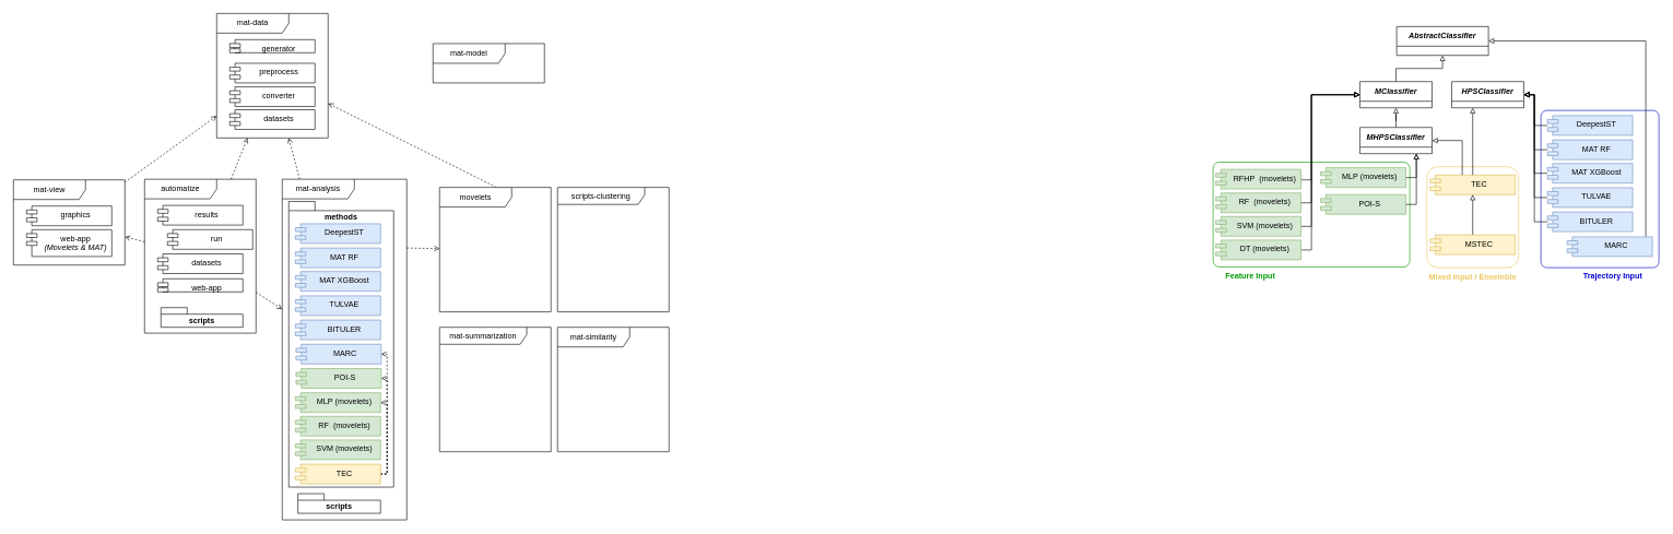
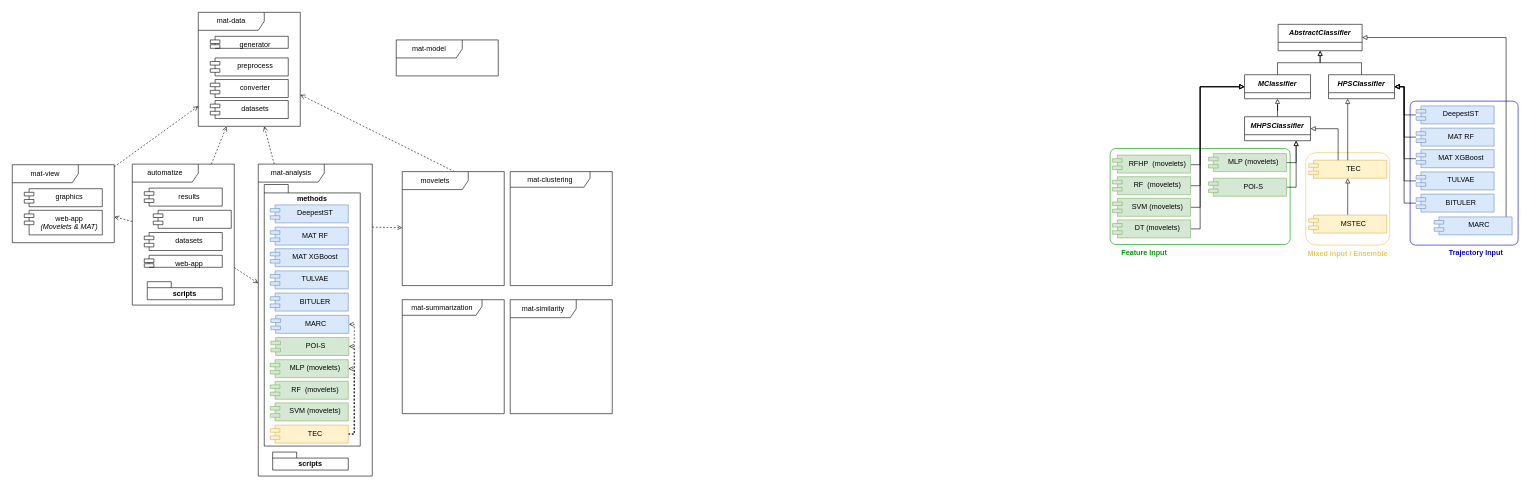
+ <mxCell id="71" style="edgeStyle=orthogonalEdgeStyle;rounded=0;orthogonalLoop=1;jettySize=auto;html=1;endArrow=block;endFill=0;" parent="1" source="72" target="70" edge="1"><mxGeometry relative="1" as="geometry" /></mxCell>
- <mxCell id="83" value="scripts-clustering" style="shape=umlFrame;whiteSpace=wrap;html=1;pointerEvents=0;width=133;height=26;" vertex="1" parent="1"><mxGeometry x="850" y="285.5" width="170" height="190" as="geometry" /></mxCell>
+ <mxCell id="83" value="mat-clustering" style="shape=umlFrame;whiteSpace=wrap;html=1;pointerEvents=0;width=133;height=26;" vertex="1" parent="1"><mxGeometry x="850" y="285.5" width="170" height="190" as="geometry" /></mxCell>
